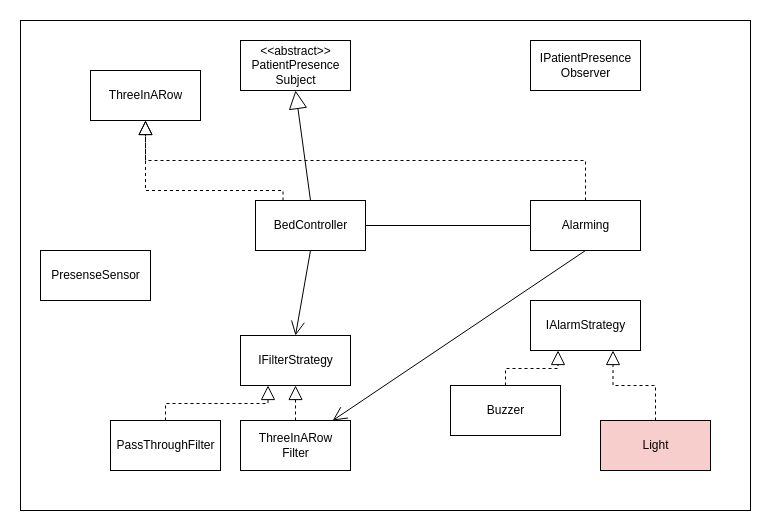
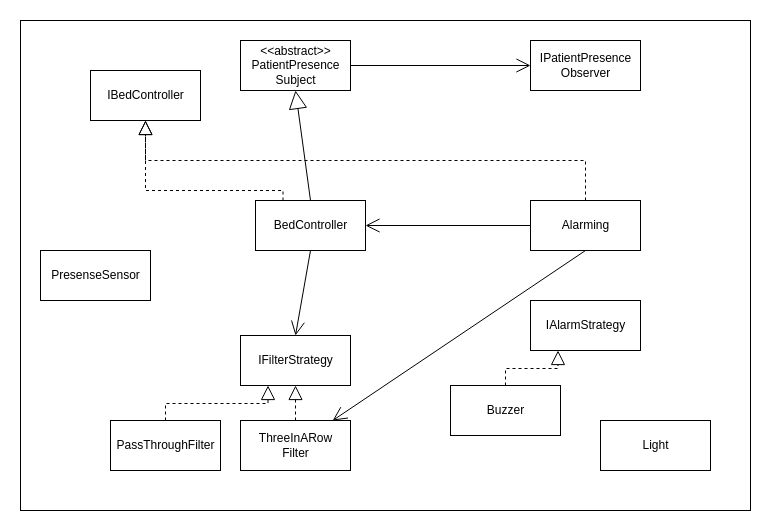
+ <mxCell id="21" value="" style="endArrow=open;endFill=1;endSize=12;html=1;rounded=0;elbow=vertical;exitX=1;exitY=0.5;exitDx=0;exitDy=0;entryX=0;entryY=0.5;entryDx=0;entryDy=0;" edge="1" parent="1" source="8" target="9"><mxGeometry width="160" relative="1" as="geometry"><mxPoint x="595" y="250" as="sourcePoint" /><mxPoint x="595" y="310" as="targetPoint" /></mxGeometry></mxCell>
- <mxCell id="5" value="ThreeInARow" style="html=1;" vertex="1" parent="1"><mxGeometry x="90" y="70" width="110" height="50" as="geometry" /></mxCell>
+ <mxCell id="5" value="IBedController" style="html=1;" vertex="1" parent="1"><mxGeometry x="90" y="70" width="110" height="50" as="geometry" /></mxCell>
- <mxCell id="23" value="" style="endArrow=none;endFill=1;endSize=12;html=1;rounded=0;elbow=vertical;exitX=0;exitY=0.5;exitDx=0;exitDy=0;entryX=1;entryY=0.5;entryDx=0;entryDy=0;" edge="1" parent="1" source="10" target="4"><mxGeometry width="160" relative="1" as="geometry"><mxPoint x="360" y="75" as="sourcePoint" /><mxPoint x="540" y="75" as="targetPoint" /></mxGeometry></mxCell>
+ <mxCell id="23" value="" style="endArrow=open;endFill=1;endSize=12;html=1;rounded=0;elbow=vertical;exitX=0;exitY=0.5;exitDx=0;exitDy=0;entryX=1;entryY=0.5;entryDx=0;entryDy=0;" edge="1" parent="1" source="10" target="4"><mxGeometry width="160" relative="1" as="geometry"><mxPoint x="360" y="75" as="sourcePoint" /><mxPoint x="540" y="75" as="targetPoint" /></mxGeometry></mxCell>
- <mxCell id="15" value="" style="endArrow=block;dashed=1;endFill=0;endSize=12;html=1;rounded=0;entryX=0.75;entryY=1;entryDx=0;entryDy=0;exitX=0.5;exitY=0;exitDx=0;exitDy=0;edgeStyle=elbowEdgeStyle;elbow=vertical;" edge="1" parent="1" source="13" target="11"><mxGeometry width="160" relative="1" as="geometry"><mxPoint x="515" y="430" as="sourcePoint" /><mxPoint x="557.5" y="360" as="targetPoint" /></mxGeometry></mxCell>
- <mxCell id="13" value="Light" style="html=1;fillColor=#f8cecc;" vertex="1" parent="1"><mxGeometry x="600" y="420" width="110" height="50" as="geometry" /></mxCell>
+ <mxCell id="13" value="Light" style="html=1;" vertex="1" parent="1"><mxGeometry x="600" y="420" width="110" height="50" as="geometry" /></mxCell>
